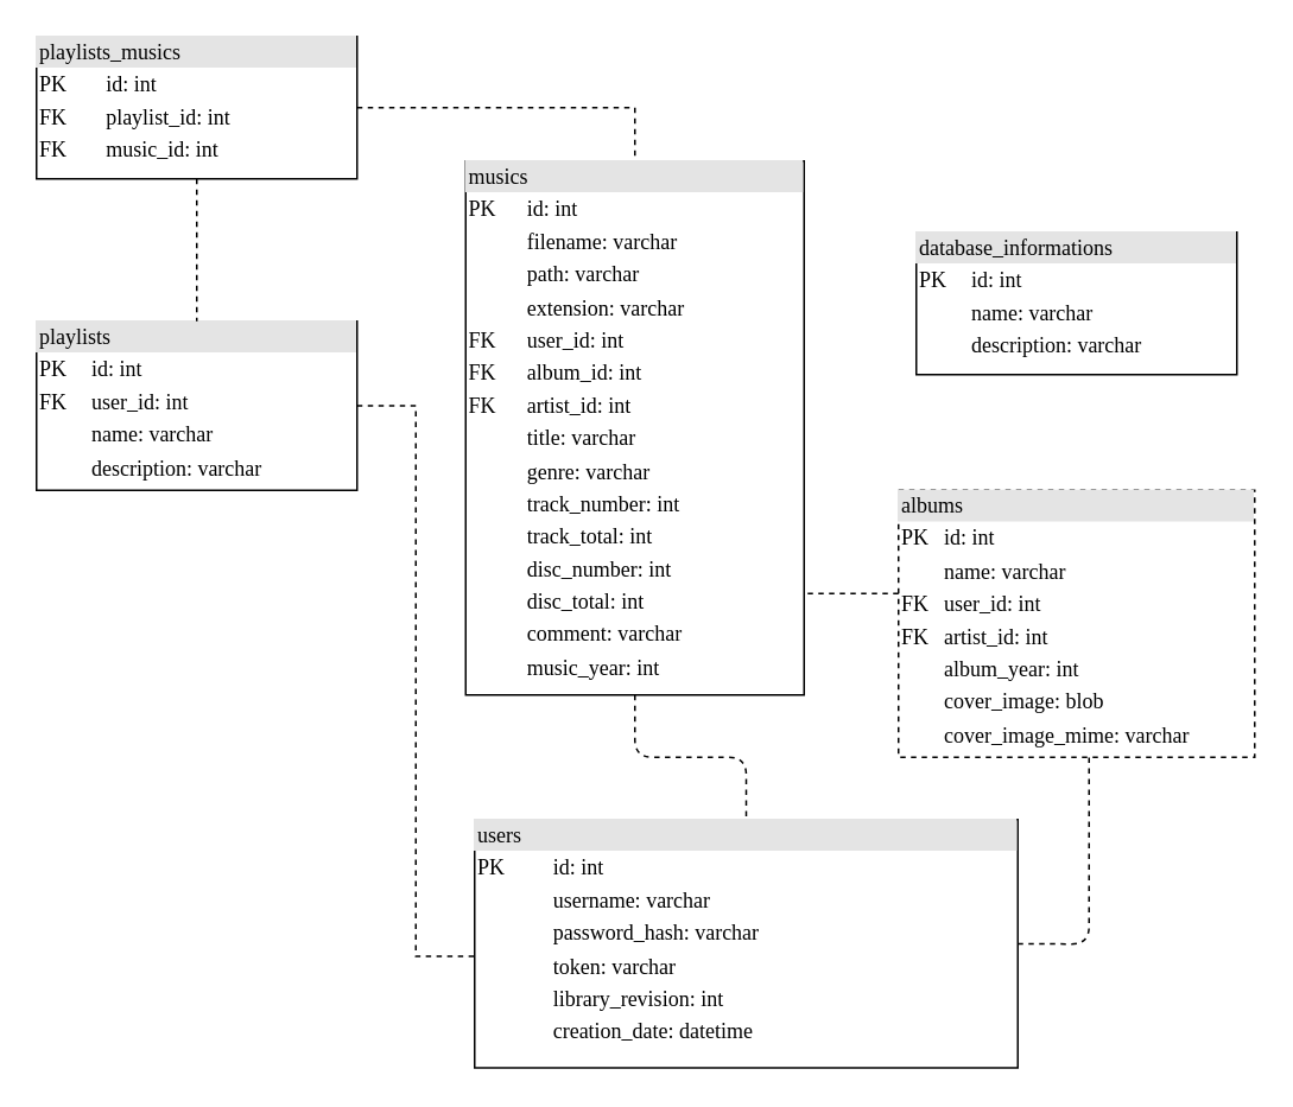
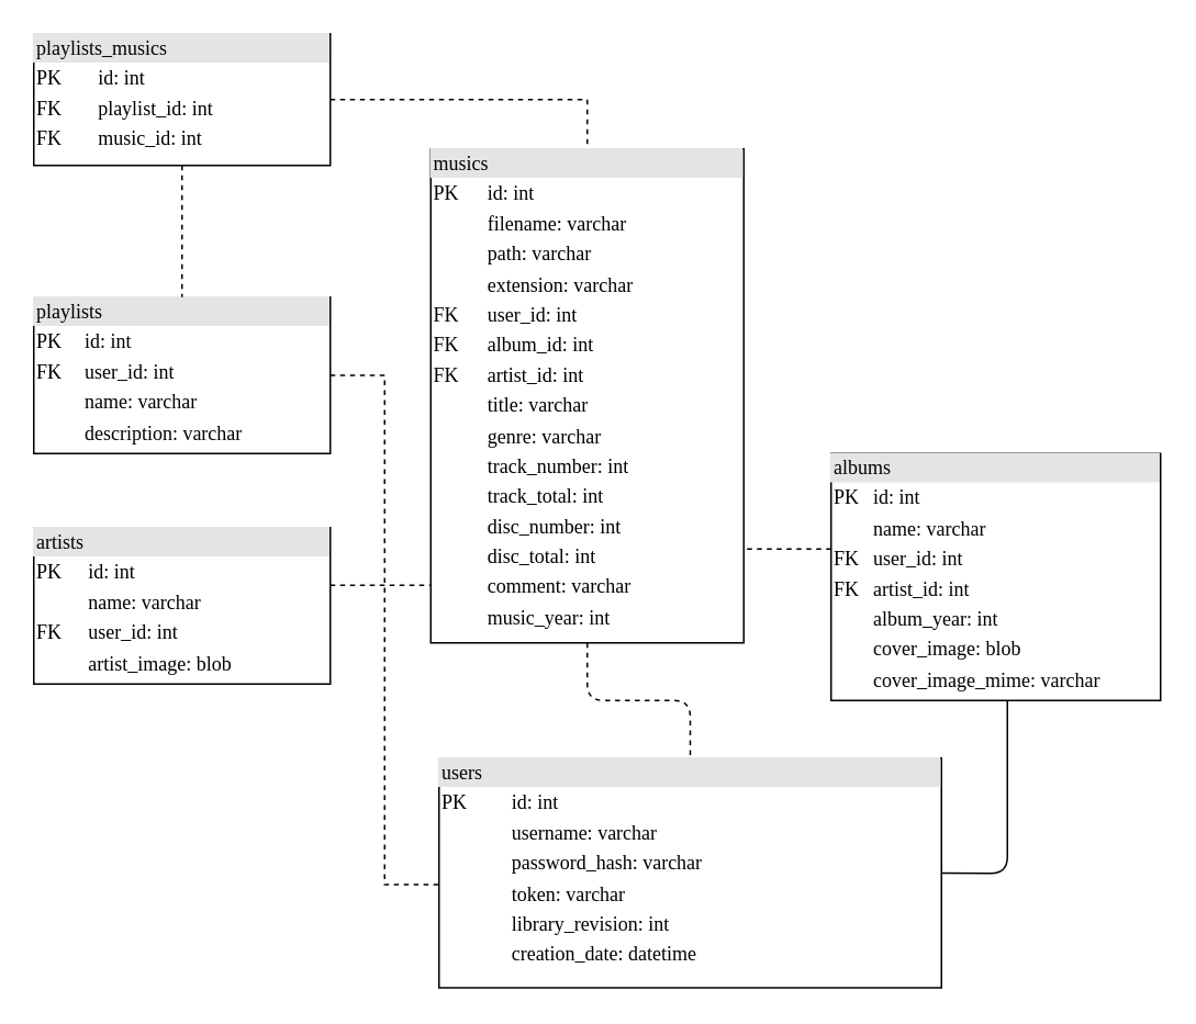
- <mxCell id="10" value="&lt;div style=&quot;box-sizing: border-box ; width: 100% ; background: #e4e4e4 ; padding: 2px&quot;&gt;database_informations&lt;br&gt;&lt;/div&gt;&lt;table style=&quot;width: 100% ; font-size: 1em&quot; cellpadding=&quot;2&quot; cellspacing=&quot;0&quot;&gt;&lt;tbody&gt;&lt;tr&gt;&lt;td&gt;PK&lt;/td&gt;&lt;td&gt;id: int&lt;/td&gt;&lt;/tr&gt;&lt;tr&gt;&lt;td&gt;&lt;br&gt;&lt;/td&gt;&lt;td&gt;name: varchar&lt;br&gt;&lt;/td&gt;&lt;/tr&gt;&lt;tr&gt;&lt;td&gt;&lt;br&gt;&lt;/td&gt;&lt;td&gt;description: varchar&lt;br&gt;&lt;/td&gt;&lt;/tr&gt;&lt;/tbody&gt;&lt;/table&gt;" style="verticalAlign=top;align=left;overflow=fill;html=1;rounded=0;shadow=0;comic=0;labelBackgroundColor=none;strokeWidth=1;fontFamily=Verdana;fontSize=12" vertex="1" parent="1"><mxGeometry x="514" y="130" width="180" height="80" as="geometry" /></mxCell>
- <mxCell id="4" value="&lt;div style=&quot;box-sizing: border-box ; width: 100% ; background: #e4e4e4 ; padding: 2px&quot;&gt;albums&lt;/div&gt;&lt;table style=&quot;width: 100% ; font-size: 1em&quot; cellpadding=&quot;2&quot; cellspacing=&quot;0&quot;&gt;&lt;tbody&gt;&lt;tr&gt;&lt;td&gt;PK&lt;/td&gt;&lt;td&gt;id: int&lt;/td&gt;&lt;/tr&gt;&lt;tr&gt;&lt;td&gt;&lt;br&gt;&lt;/td&gt;&lt;td&gt;name: varchar&lt;/td&gt;&lt;/tr&gt;&lt;tr&gt;&lt;td&gt;FK&lt;/td&gt;&lt;td&gt;user_id: int&lt;/td&gt;&lt;/tr&gt;&lt;tr&gt;&lt;td&gt;FK&lt;/td&gt;&lt;td&gt;artist_id: int&lt;/td&gt;&lt;/tr&gt;&lt;tr&gt;&lt;td&gt;&lt;br&gt;&lt;/td&gt;&lt;td&gt;album_year: int&lt;/td&gt;&lt;/tr&gt;&lt;tr&gt;&lt;td&gt;&lt;br&gt;&lt;/td&gt;&lt;td&gt;cover_image: blob&lt;/td&gt;&lt;/tr&gt;&lt;tr&gt;&lt;td&gt;&lt;br&gt;&lt;/td&gt;&lt;td&gt;cover_image_mime: varchar&lt;/td&gt;&lt;/tr&gt;&lt;/tbody&gt;&lt;/table&gt;" style="verticalAlign=top;align=left;overflow=fill;html=1;rounded=0;shadow=0;comic=0;labelBackgroundColor=none;strokeWidth=1;fontFamily=Verdana;fontSize=12;dashed=1;" parent="1" vertex="1"><mxGeometry x="504" y="275" width="200" height="150" as="geometry" /></mxCell>
+ <mxCell id="4" value="&lt;div style=&quot;box-sizing: border-box ; width: 100% ; background: #e4e4e4 ; padding: 2px&quot;&gt;albums&lt;/div&gt;&lt;table style=&quot;width: 100% ; font-size: 1em&quot; cellpadding=&quot;2&quot; cellspacing=&quot;0&quot;&gt;&lt;tbody&gt;&lt;tr&gt;&lt;td&gt;PK&lt;/td&gt;&lt;td&gt;id: int&lt;/td&gt;&lt;/tr&gt;&lt;tr&gt;&lt;td&gt;&lt;br&gt;&lt;/td&gt;&lt;td&gt;name: varchar&lt;/td&gt;&lt;/tr&gt;&lt;tr&gt;&lt;td&gt;FK&lt;/td&gt;&lt;td&gt;user_id: int&lt;/td&gt;&lt;/tr&gt;&lt;tr&gt;&lt;td&gt;FK&lt;/td&gt;&lt;td&gt;artist_id: int&lt;/td&gt;&lt;/tr&gt;&lt;tr&gt;&lt;td&gt;&lt;br&gt;&lt;/td&gt;&lt;td&gt;album_year: int&lt;/td&gt;&lt;/tr&gt;&lt;tr&gt;&lt;td&gt;&lt;br&gt;&lt;/td&gt;&lt;td&gt;cover_image: blob&lt;/td&gt;&lt;/tr&gt;&lt;tr&gt;&lt;td&gt;&lt;br&gt;&lt;/td&gt;&lt;td&gt;cover_image_mime: varchar&lt;/td&gt;&lt;/tr&gt;&lt;/tbody&gt;&lt;/table&gt;" style="verticalAlign=top;align=left;overflow=fill;html=1;rounded=0;shadow=0;comic=0;labelBackgroundColor=none;strokeWidth=1;fontFamily=Verdana;fontSize=12" parent="1" vertex="1"><mxGeometry x="504" y="275" width="200" height="150" as="geometry" /></mxCell>
+ <mxCell id="8" value="" style="endArrow=none;dashed=1;html=1;strokeWidth=1;edgeStyle=elbowEdgeStyle;elbow=vertical;" parent="1" source="7" target="3" edge="1"><mxGeometry width="50" height="50" relative="1" as="geometry"><mxPoint x="331" y="295" as="sourcePoint" /><mxPoint x="381" y="245" as="targetPoint" /></mxGeometry></mxCell>
+ <mxCell id="7" value="&lt;div style=&quot;box-sizing: border-box ; width: 100% ; background: #e4e4e4 ; padding: 2px&quot;&gt;artists&lt;/div&gt;&lt;table style=&quot;width: 100% ; font-size: 1em&quot; cellpadding=&quot;2&quot; cellspacing=&quot;0&quot;&gt;&lt;tbody&gt;&lt;tr&gt;&lt;td&gt;PK&lt;/td&gt;&lt;td&gt;id: int&lt;/td&gt;&lt;/tr&gt;&lt;tr&gt;&lt;td&gt;&lt;br&gt;&lt;/td&gt;&lt;td&gt;name: varchar&lt;br&gt;&lt;/td&gt;&lt;/tr&gt;&lt;tr&gt;&lt;td&gt;FK&lt;/td&gt;&lt;td&gt;user_id: int&lt;/td&gt;&lt;/tr&gt;&lt;tr&gt;&lt;td&gt;&lt;br&gt;&lt;/td&gt;&lt;td&gt;artist_image: blob&lt;/td&gt;&lt;/tr&gt;&lt;/tbody&gt;&lt;/table&gt;" style="verticalAlign=top;align=left;overflow=fill;html=1;rounded=0;shadow=0;comic=0;labelBackgroundColor=none;strokeWidth=1;fontFamily=Verdana;fontSize=12" parent="1" vertex="1"><mxGeometry x="20" y="320" width="180" height="95" as="geometry" /></mxCell>
- <mxCell id="9" value="" style="endArrow=none;dashed=1;html=1;edgeStyle=elbowEdgeStyle;elbow=vertical;exitX=1;exitY=0.5;exitDx=0;exitDy=0;" parent="1" source="2" target="4" edge="1"><mxGeometry width="50" height="50" relative="1" as="geometry"><mxPoint x="731" y="280.001" as="sourcePoint" /><mxPoint x="671" y="280.001" as="targetPoint" /><Array as="points"><mxPoint x="611" y="530" /><mxPoint x="621" y="530" /><mxPoint x="541" y="520" /></Array></mxGeometry></mxCell>
+ <mxCell id="9" value="" style="endArrow=none;dashed=0;html=1;edgeStyle=elbowEdgeStyle;elbow=vertical;exitX=1;exitY=0.5;exitDx=0;exitDy=0;" parent="1" source="2" target="4" edge="1"><mxGeometry width="50" height="50" relative="1" as="geometry"><mxPoint x="731" y="280.001" as="sourcePoint" /><mxPoint x="671" y="280.001" as="targetPoint" /><Array as="points"><mxPoint x="611" y="530" /><mxPoint x="621" y="530" /><mxPoint x="541" y="520" /></Array></mxGeometry></mxCell>
